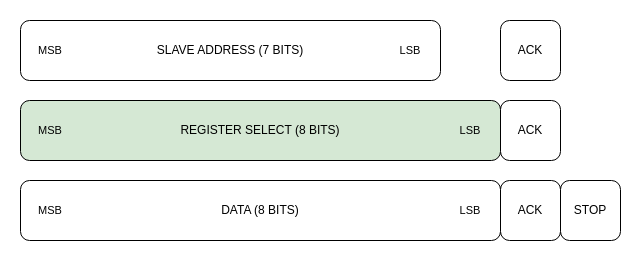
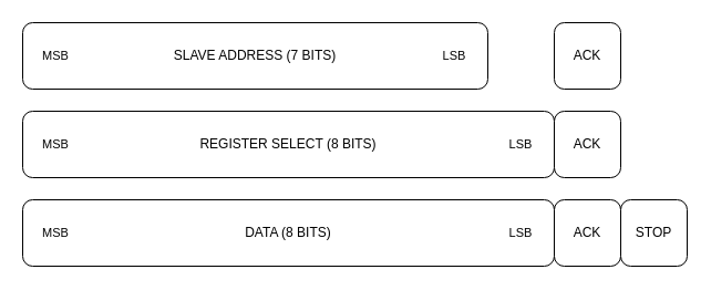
- <mxCell id="6" value="REGISTER SELECT (8 BITS)" style="rounded=1;whiteSpace=wrap;html=1;fillColor=#d5e8d4;" parent="1" vertex="1"><mxGeometry x="20" y="100" width="480" height="60" as="geometry" /></mxCell>
+ <mxCell id="6" value="REGISTER SELECT (8 BITS)" style="rounded=1;whiteSpace=wrap;html=1;" parent="1" vertex="1"><mxGeometry x="20" y="100" width="480" height="60" as="geometry" /></mxCell>
